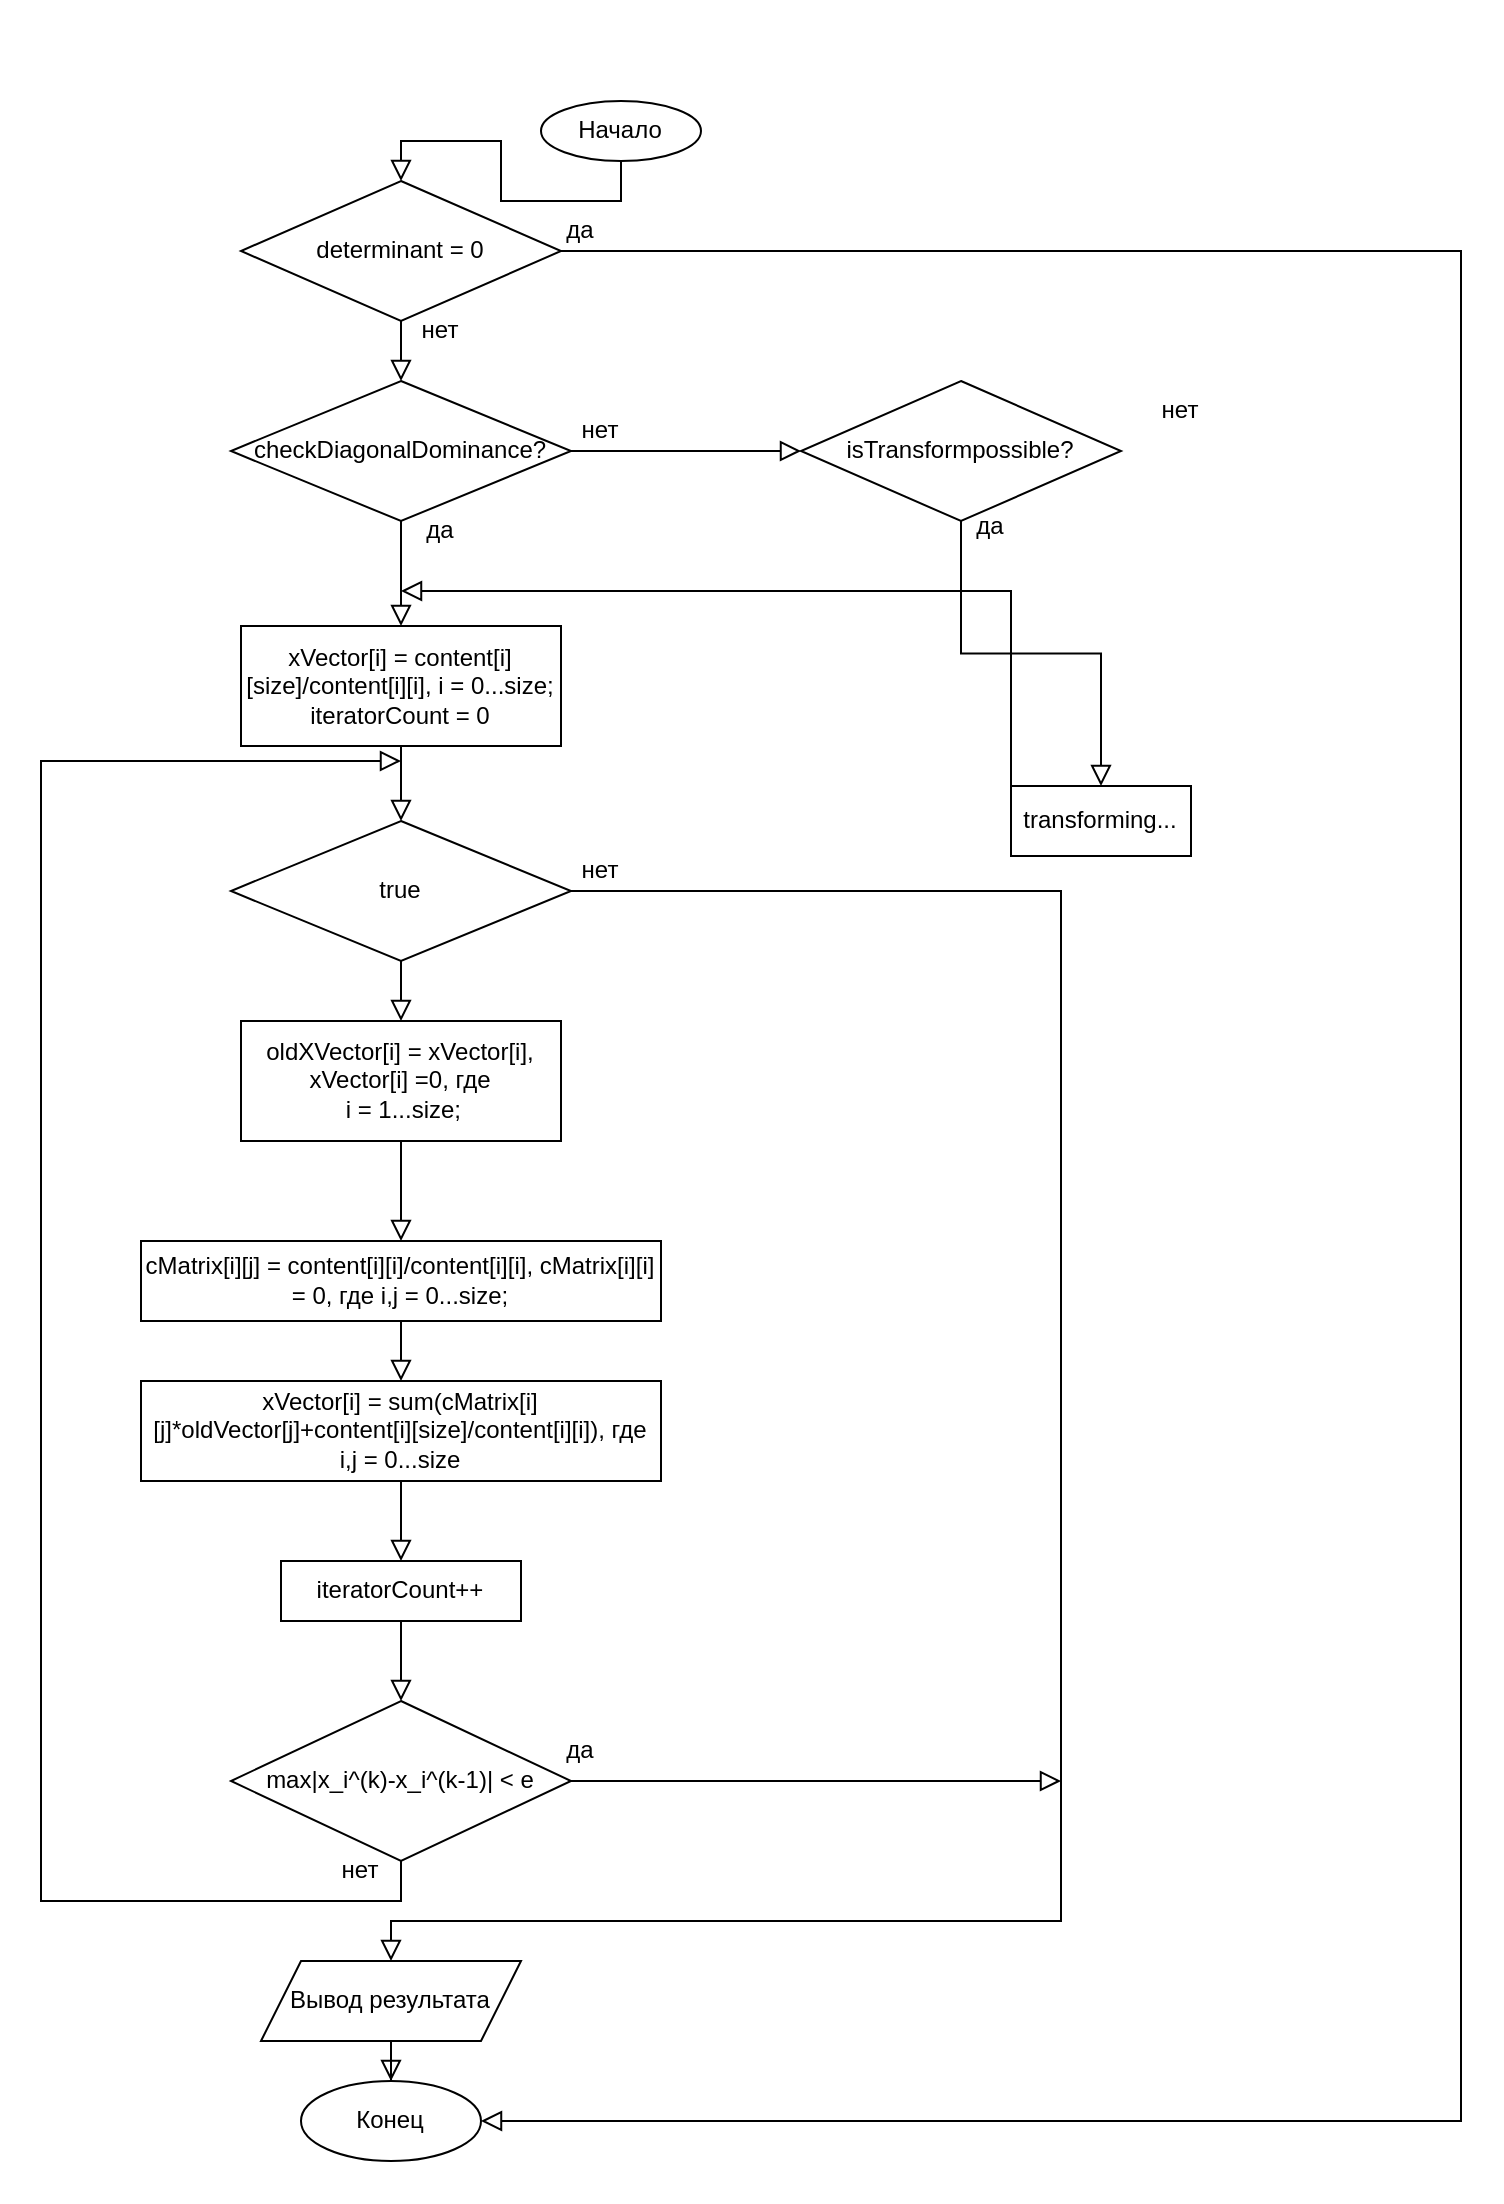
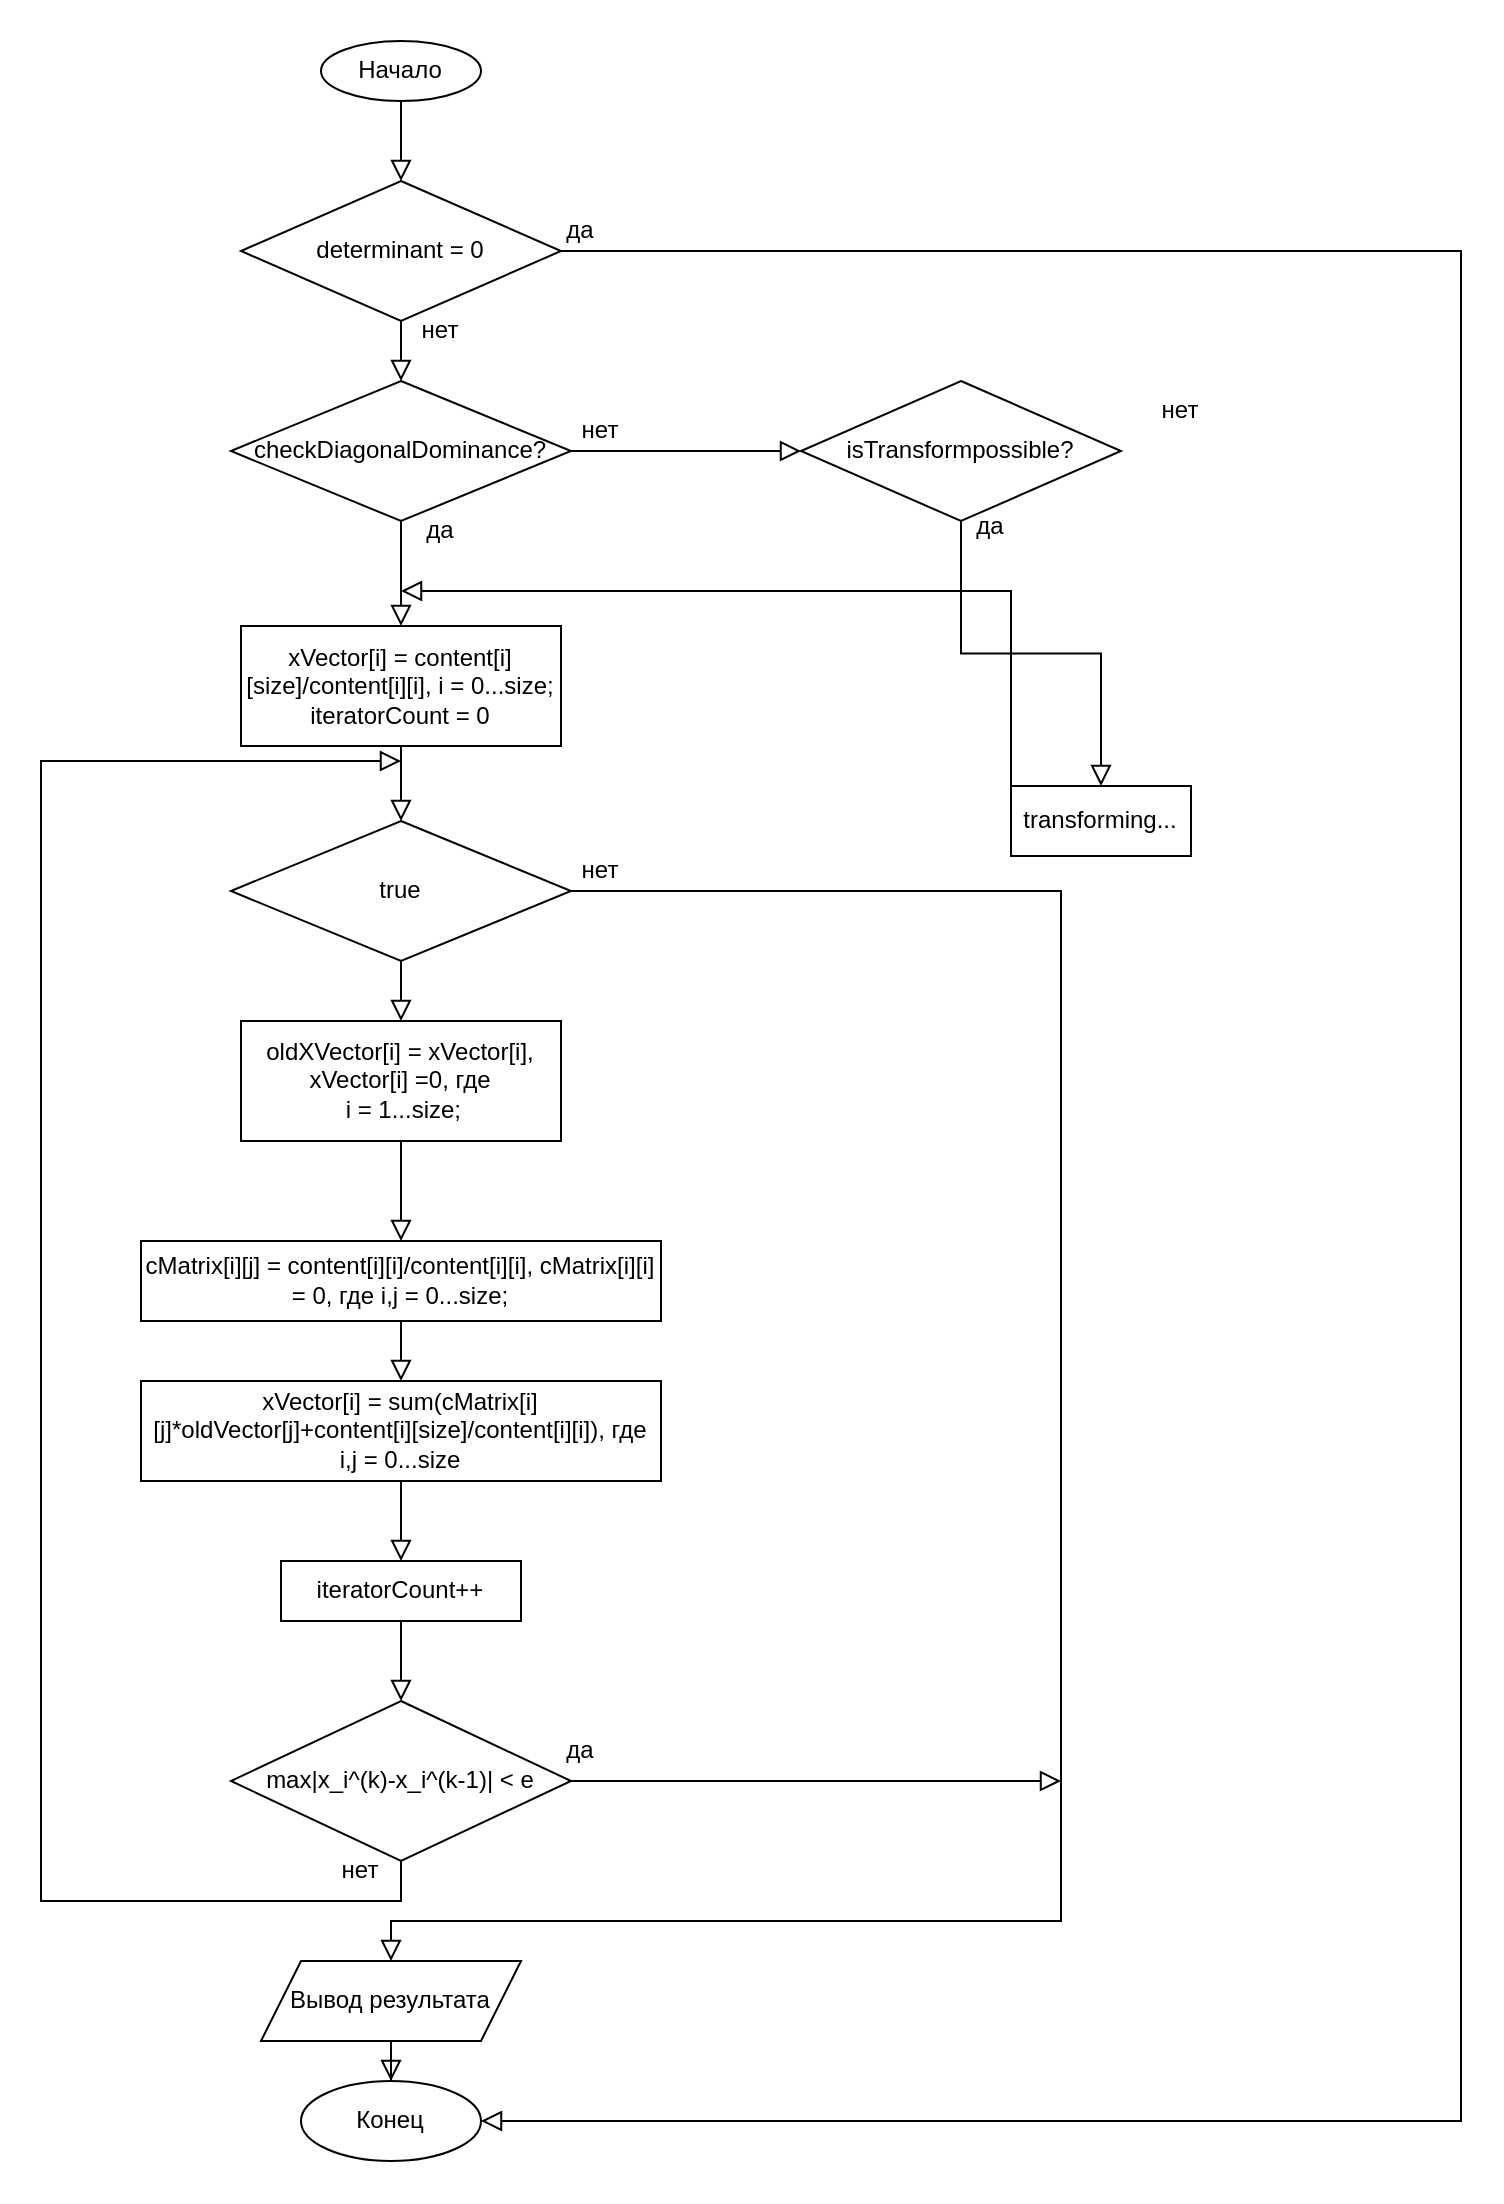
- <mxCell id="3" value="Начало" style="ellipse;whiteSpace=wrap;html=1;" vertex="1" parent="1"><mxGeometry x="270" y="50" width="80" height="30" as="geometry" /></mxCell>
+ <mxCell id="3" value="Начало" style="ellipse;whiteSpace=wrap;html=1;" vertex="1" parent="1"><mxGeometry x="160" y="20" width="80" height="30" as="geometry" /></mxCell>
